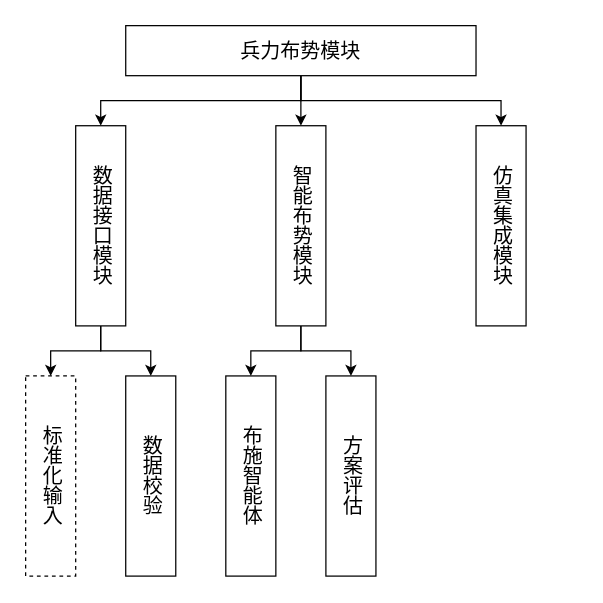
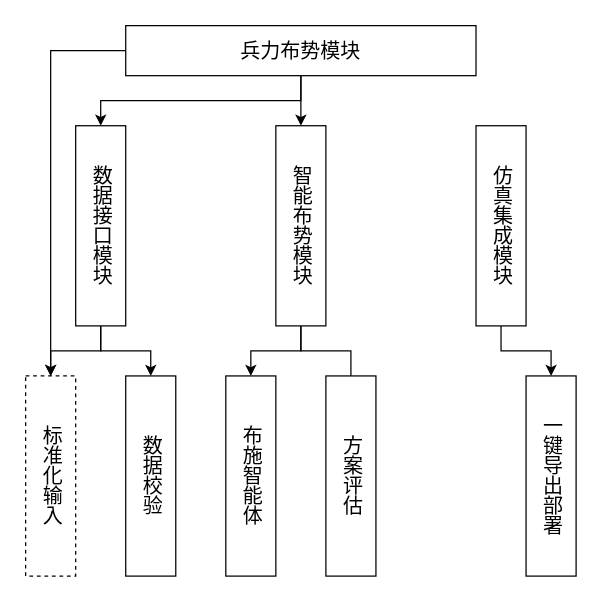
- <mxCell id="4" style="edgeStyle=orthogonalEdgeStyle;rounded=0;orthogonalLoop=1;jettySize=auto;html=1;entryX=0.5;entryY=0;entryDx=0;entryDy=0;" edge="1" parent="1" source="5" target="13"><mxGeometry relative="1" as="geometry" /></mxCell>
+ <mxCell id="4" style="edgeStyle=orthogonalEdgeStyle;rounded=0;orthogonalLoop=1;jettySize=auto;html=1;" edge="1" parent="1" source="5" target="14"><mxGeometry relative="1" as="geometry" /></mxCell>
+ <mxCell id="12" style="edgeStyle=orthogonalEdgeStyle;rounded=0;orthogonalLoop=1;jettySize=auto;html=1;entryX=0.5;entryY=0;entryDx=0;entryDy=0;" edge="1" parent="1" source="13" target="18"><mxGeometry relative="1" as="geometry" /></mxCell>
- <mxCell id="10" style="edgeStyle=orthogonalEdgeStyle;rounded=0;orthogonalLoop=1;jettySize=auto;html=1;entryX=0.5;entryY=0;entryDx=0;entryDy=0;" edge="1" parent="1" source="11" target="17"><mxGeometry relative="1" as="geometry" /></mxCell>
+ <mxCell id="10" style="edgeStyle=orthogonalEdgeStyle;rounded=0;orthogonalLoop=1;jettySize=auto;html=1;entryX=0.5;entryY=0;entryDx=0;entryDy=0;endArrow=none;" edge="1" parent="1" source="11" target="17"><mxGeometry relative="1" as="geometry" /></mxCell>
+ <mxCell id="18" value="一键导出部署" style="rounded=0;whiteSpace=wrap;html=1;textDirection=vertical-lr;fontSize=16;" vertex="1" parent="1"><mxGeometry x="420" y="300" width="40" height="160" as="geometry" /></mxCell>
